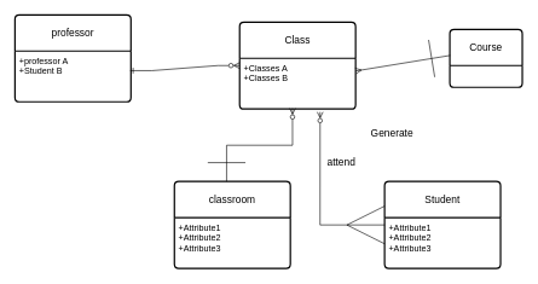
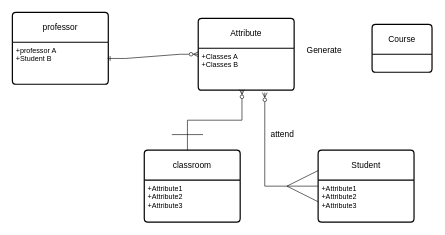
- <mxCell id="2" value="Class" style="swimlane;childLayout=stackLayout;horizontal=1;startSize=50;horizontalStack=0;rounded=1;fontSize=14;fontStyle=0;strokeWidth=2;resizeParent=0;resizeLast=1;shadow=0;dashed=0;align=center;arcSize=4;whiteSpace=wrap;html=1;" vertex="1" parent="1"><mxGeometry x="330" y="30" width="160" height="120" as="geometry" /></mxCell>
+ <mxCell id="2" value="Attribute" style="swimlane;childLayout=stackLayout;horizontal=1;startSize=50;horizontalStack=0;rounded=1;fontSize=14;fontStyle=0;strokeWidth=2;resizeParent=0;resizeLast=1;shadow=0;dashed=0;align=center;arcSize=4;whiteSpace=wrap;html=1;" vertex="1" parent="1"><mxGeometry x="330" y="30" width="160" height="120" as="geometry" /></mxCell>
- <mxCell id="10" value="" style="fontSize=12;html=1;endArrow=ERmany;endFill=0;rounded=0;fontFamily=Helvetica;fontColor=default;startSize=50;entryX=1;entryY=0.25;entryDx=0;entryDy=0;startArrow=ERone;startFill=0;exitX=0.006;exitY=0.45;exitDx=0;exitDy=0;exitPerimeter=0;" edge="1" parent="1" source="7" target="3"><mxGeometry width="100" height="100" relative="1" as="geometry"><mxPoint x="610" y="100" as="sourcePoint" /><mxPoint x="620" y="150" as="targetPoint" /></mxGeometry></mxCell>
- <mxCell id="14" value="Generate" style="text;html=1;align=center;verticalAlign=middle;resizable=0;points=[];autosize=1;strokeColor=none;fillColor=none;fontSize=14;fontFamily=Helvetica;fontColor=default;" vertex="1" parent="1"><mxGeometry x="500" y="168" width="80" height="30" as="geometry" /></mxCell>
+ <mxCell id="14" value="Generate" style="text;html=1;align=center;verticalAlign=middle;resizable=0;points=[];autosize=1;strokeColor=none;fillColor=none;fontSize=14;fontFamily=Helvetica;fontColor=default;" vertex="1" parent="1"><mxGeometry x="500" y="68" width="80" height="30" as="geometry" /></mxCell>
